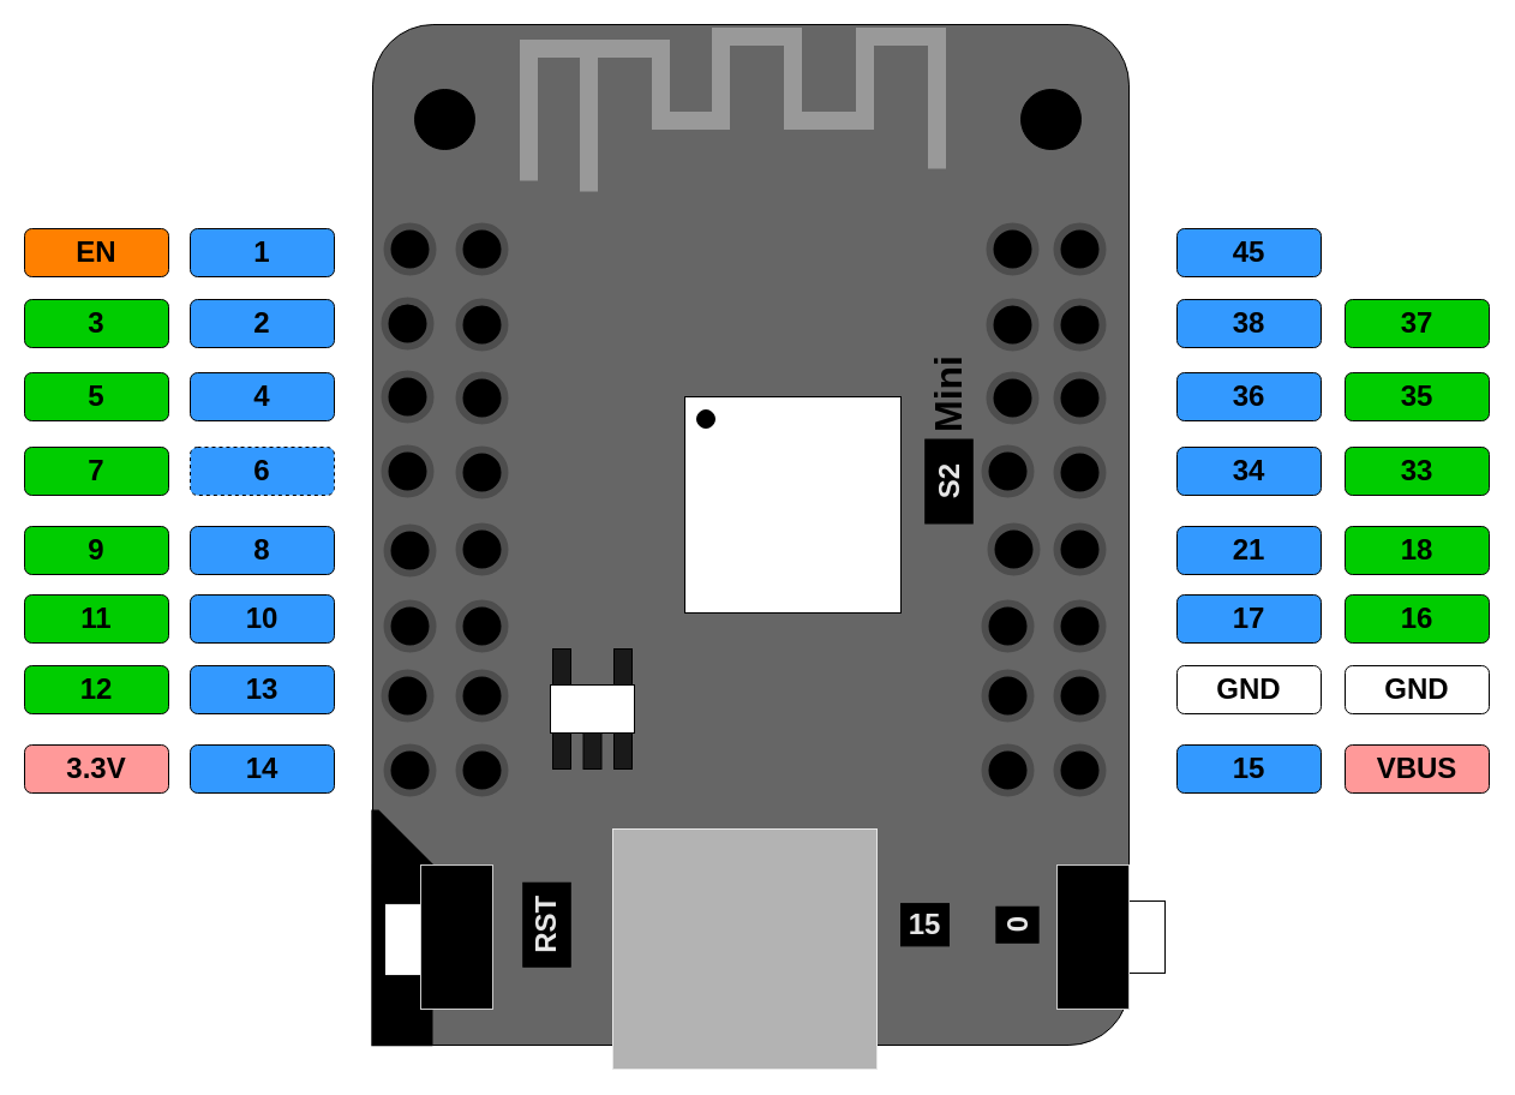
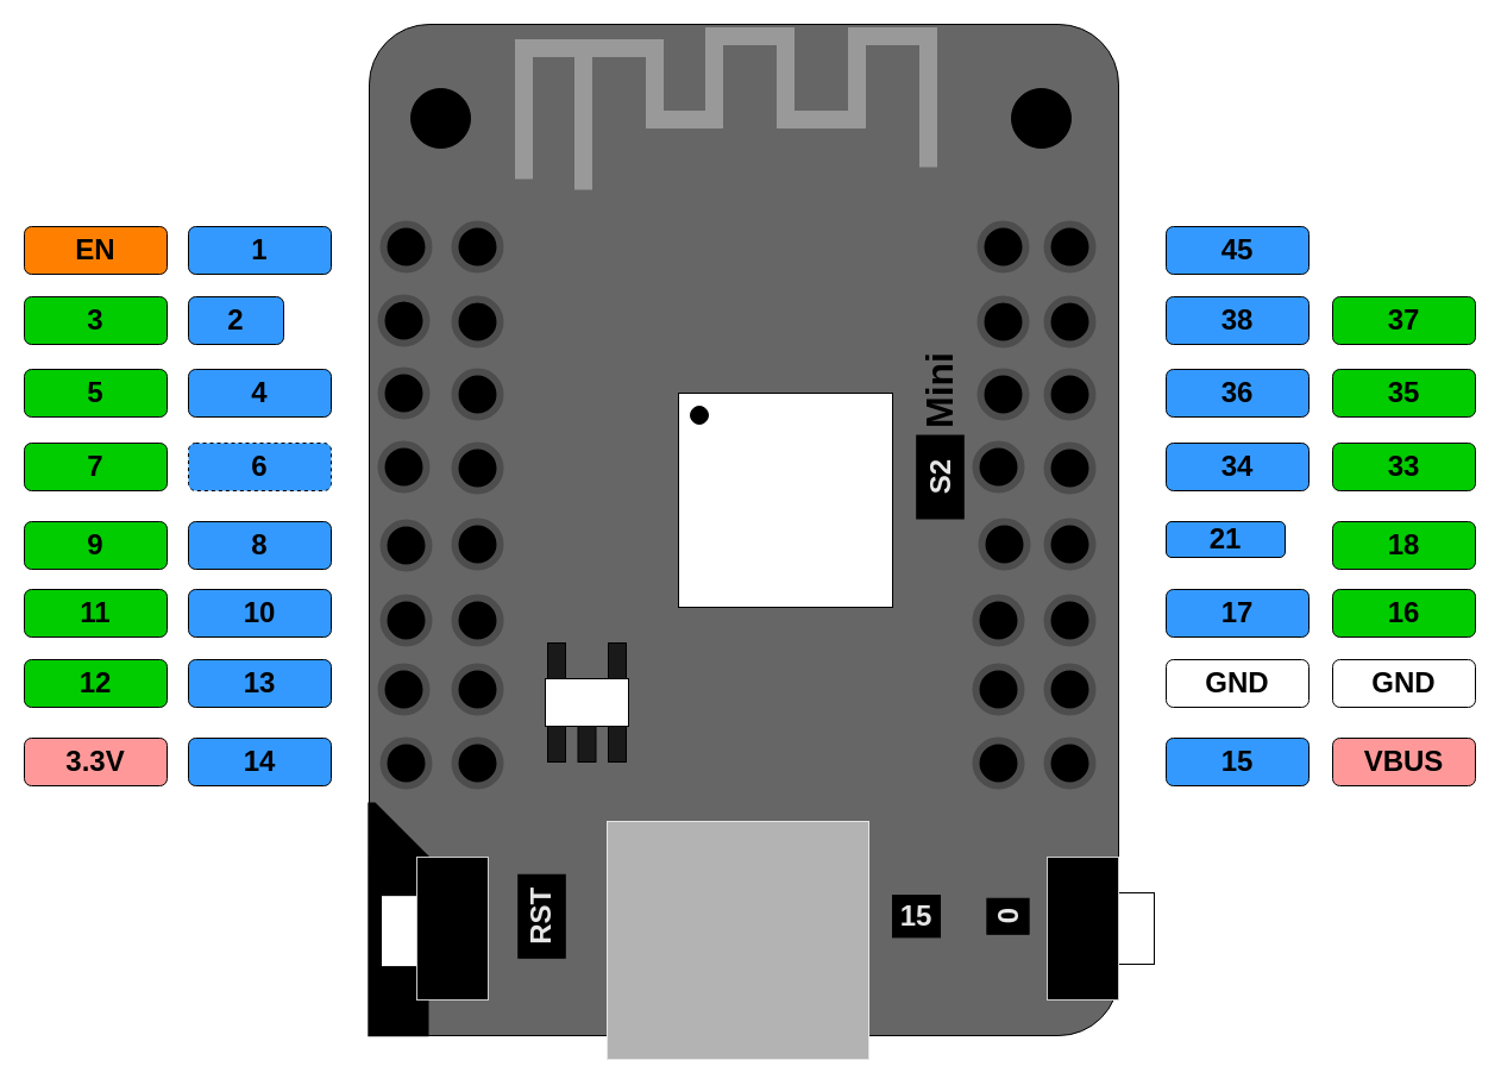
- <mxCell id="18" value="&lt;h1&gt;2&lt;/h1&gt;" style="rounded=1;whiteSpace=wrap;html=1;fillColor=#3399FF;" vertex="1" parent="1"><mxGeometry x="158" y="249" width="120" height="40" as="geometry" /></mxCell>
+ <mxCell id="18" value="&lt;h1&gt;2&lt;/h1&gt;" style="rounded=1;whiteSpace=wrap;html=1;fillColor=#3399FF;" vertex="1" parent="1"><mxGeometry x="158" y="249" width="80" height="40" as="geometry" /></mxCell>
- <mxCell id="48" value="&lt;h1&gt;21&lt;/h1&gt;" style="rounded=1;whiteSpace=wrap;html=1;fillColor=#3399FF;" vertex="1" parent="1"><mxGeometry x="980" y="438" width="120" height="40" as="geometry" /></mxCell>
+ <mxCell id="48" value="&lt;h1&gt;21&lt;/h1&gt;" style="rounded=1;whiteSpace=wrap;html=1;fillColor=#3399FF;" vertex="1" parent="1"><mxGeometry x="980" y="438" width="100" height="30" as="geometry" /></mxCell>
